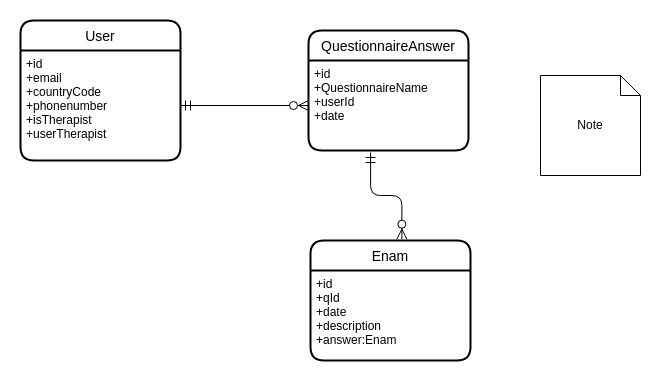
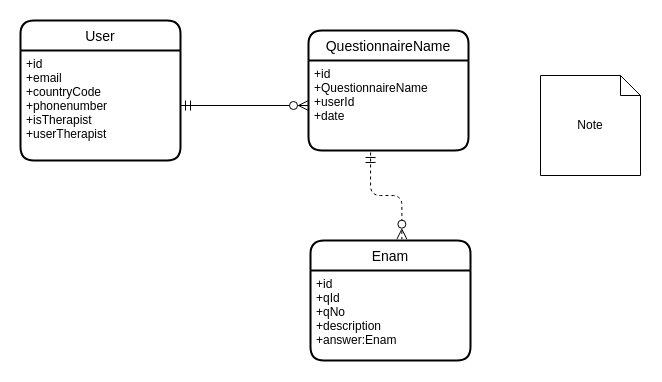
- <mxCell id="4" value="QuestionnaireAnswer" style="swimlane;childLayout=stackLayout;horizontal=1;startSize=30;horizontalStack=0;rounded=1;fontSize=14;fontStyle=0;strokeWidth=2;resizeParent=0;resizeLast=1;shadow=0;dashed=0;align=center;" vertex="1" parent="1"><mxGeometry x="308" y="30" width="160" height="120" as="geometry" /></mxCell>
+ <mxCell id="4" value="QuestionnaireName" style="swimlane;childLayout=stackLayout;horizontal=1;startSize=30;horizontalStack=0;rounded=1;fontSize=14;fontStyle=0;strokeWidth=2;resizeParent=0;resizeLast=1;shadow=0;dashed=0;align=center;" vertex="1" parent="1"><mxGeometry x="308" y="30" width="160" height="120" as="geometry" /></mxCell>
- <mxCell id="3" value="" style="edgeStyle=orthogonalEdgeStyle;endArrow=ERzeroToMany;startArrow=ERmandOne;shadow=0;strokeWidth=1;endSize=8;startSize=8;exitX=0.388;exitY=1.022;exitDx=0;exitDy=0;exitPerimeter=0;entryX=0.571;entryY=-0.011;entryDx=0;entryDy=0;entryPerimeter=0;" parent="1" source="5" target="8" edge="1"><mxGeometry width="100" height="100" relative="1" as="geometry"><mxPoint x="390" y="174" as="sourcePoint" /><mxPoint x="390" y="260" as="targetPoint" /><Array as="points" /></mxGeometry></mxCell>
+ <mxCell id="3" value="" style="edgeStyle=orthogonalEdgeStyle;endArrow=ERzeroToMany;startArrow=ERmandOne;shadow=0;strokeWidth=1;endSize=8;startSize=8;exitX=0.388;exitY=1.022;exitDx=0;exitDy=0;exitPerimeter=0;entryX=0.571;entryY=-0.011;entryDx=0;entryDy=0;entryPerimeter=0;dashed=1;" parent="1" source="5" target="8" edge="1"><mxGeometry width="100" height="100" relative="1" as="geometry"><mxPoint x="390" y="174" as="sourcePoint" /><mxPoint x="390" y="260" as="targetPoint" /><Array as="points" /></mxGeometry></mxCell>
- <mxCell id="9" value="+id&#10;+qId&#10;+date&#10;+description&#10;+answer:Enam" style="align=left;strokeColor=none;fillColor=none;spacingLeft=4;fontSize=12;verticalAlign=top;resizable=0;rotatable=0;part=1;" vertex="1" parent="8"><mxGeometry y="30" width="160" height="90" as="geometry" /></mxCell>
+ <mxCell id="9" value="+id&#10;+qId&#10;+qNo&#10;+description&#10;+answer:Enam" style="align=left;strokeColor=none;fillColor=none;spacingLeft=4;fontSize=12;verticalAlign=top;resizable=0;rotatable=0;part=1;" vertex="1" parent="8"><mxGeometry y="30" width="160" height="90" as="geometry" /></mxCell>
